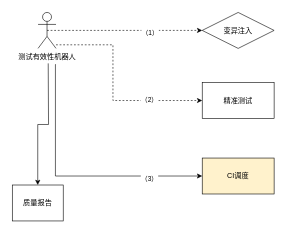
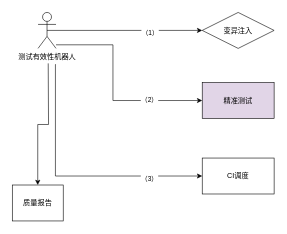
- <mxCell id="2" style="edgeStyle=orthogonalEdgeStyle;rounded=0;orthogonalLoop=1;jettySize=auto;html=1;exitX=0.5;exitY=0.5;exitDx=0;exitDy=0;exitPerimeter=0;entryX=0;entryY=0.5;entryDx=0;entryDy=0;dashed=1;" edge="1" parent="1" source="9" target="10"><mxGeometry relative="1" as="geometry" /></mxCell>
+ <mxCell id="2" style="edgeStyle=orthogonalEdgeStyle;rounded=0;orthogonalLoop=1;jettySize=auto;html=1;exitX=0.5;exitY=0.5;exitDx=0;exitDy=0;exitPerimeter=0;entryX=0;entryY=0.5;entryDx=0;entryDy=0;" edge="1" parent="1" source="9" target="10"><mxGeometry relative="1" as="geometry" /></mxCell>
- <mxCell id="4" style="edgeStyle=orthogonalEdgeStyle;rounded=0;orthogonalLoop=1;jettySize=auto;html=1;entryX=0;entryY=0.5;entryDx=0;entryDy=0;dashed=1;" edge="1" parent="1" source="9" target="11"><mxGeometry relative="1" as="geometry"><Array as="points"><mxPoint x="188" y="74" /><mxPoint x="188" y="167" /></Array></mxGeometry></mxCell>
+ <mxCell id="4" style="edgeStyle=orthogonalEdgeStyle;rounded=0;orthogonalLoop=1;jettySize=auto;html=1;entryX=0;entryY=0.5;entryDx=0;entryDy=0;" edge="1" parent="1" source="9" target="11"><mxGeometry relative="1" as="geometry"><Array as="points"><mxPoint x="188" y="74" /><mxPoint x="188" y="167" /></Array></mxGeometry></mxCell>
- <mxCell id="11" value="精准测试" style="rounded=0;whiteSpace=wrap;html=1;" vertex="1" parent="1"><mxGeometry x="337" y="137" width="120" height="60" as="geometry" /></mxCell>
+ <mxCell id="11" value="精准测试" style="rounded=0;whiteSpace=wrap;html=1;fillColor=#e1d5e7;" vertex="1" parent="1"><mxGeometry x="337" y="137" width="120" height="60" as="geometry" /></mxCell>
- <mxCell id="12" value="CI调度" style="rounded=0;whiteSpace=wrap;html=1;fillColor=#fff2cc;" vertex="1" parent="1"><mxGeometry x="337" y="263" width="120" height="60" as="geometry" /></mxCell>
+ <mxCell id="12" value="CI调度" style="rounded=0;whiteSpace=wrap;html=1;" vertex="1" parent="1"><mxGeometry x="337" y="263" width="120" height="60" as="geometry" /></mxCell>
